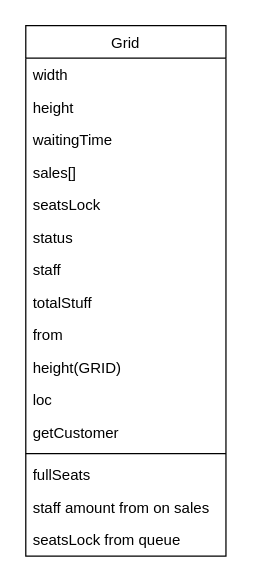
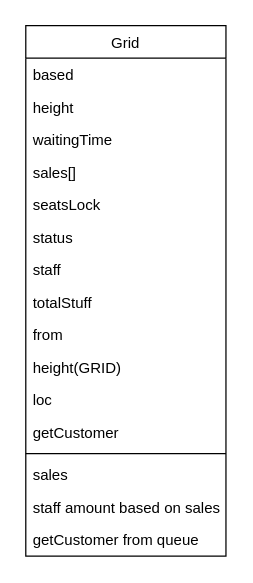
- <mxCell id="3" value="width" style="text;align=left;verticalAlign=top;spacingLeft=4;spacingRight=4;overflow=hidden;rotatable=0;points=[[0,0.5],[1,0.5]];portConstraint=eastwest;" vertex="1" parent="2"><mxGeometry y="26" width="160" height="26" as="geometry" /></mxCell>
+ <mxCell id="3" value="based" style="text;align=left;verticalAlign=top;spacingLeft=4;spacingRight=4;overflow=hidden;rotatable=0;points=[[0,0.5],[1,0.5]];portConstraint=eastwest;" vertex="1" parent="2"><mxGeometry y="26" width="160" height="26" as="geometry" /></mxCell>
- <mxCell id="16" value="fullSeats" style="text;align=left;verticalAlign=top;spacingLeft=4;spacingRight=4;overflow=hidden;rotatable=0;points=[[0,0.5],[1,0.5]];portConstraint=eastwest;" vertex="1" parent="2"><mxGeometry y="346" width="160" height="26" as="geometry" /></mxCell>
+ <mxCell id="16" value="sales" style="text;align=left;verticalAlign=top;spacingLeft=4;spacingRight=4;overflow=hidden;rotatable=0;points=[[0,0.5],[1,0.5]];portConstraint=eastwest;" vertex="1" parent="2"><mxGeometry y="346" width="160" height="26" as="geometry" /></mxCell>
- <mxCell id="17" value="staff amount from on sales" style="text;align=left;verticalAlign=top;spacingLeft=4;spacingRight=4;overflow=hidden;rotatable=0;points=[[0,0.5],[1,0.5]];portConstraint=eastwest;" vertex="1" parent="2"><mxGeometry y="372" width="160" height="26" as="geometry" /></mxCell>
+ <mxCell id="17" value="staff amount based on sales" style="text;align=left;verticalAlign=top;spacingLeft=4;spacingRight=4;overflow=hidden;rotatable=0;points=[[0,0.5],[1,0.5]];portConstraint=eastwest;" vertex="1" parent="2"><mxGeometry y="372" width="160" height="26" as="geometry" /></mxCell>
- <mxCell id="18" value="seatsLock from queue" style="text;align=left;verticalAlign=top;spacingLeft=4;spacingRight=4;overflow=hidden;rotatable=0;points=[[0,0.5],[1,0.5]];portConstraint=eastwest;" vertex="1" parent="2"><mxGeometry y="398" width="160" height="26" as="geometry" /></mxCell>
+ <mxCell id="18" value="getCustomer from queue" style="text;align=left;verticalAlign=top;spacingLeft=4;spacingRight=4;overflow=hidden;rotatable=0;points=[[0,0.5],[1,0.5]];portConstraint=eastwest;" vertex="1" parent="2"><mxGeometry y="398" width="160" height="26" as="geometry" /></mxCell>
